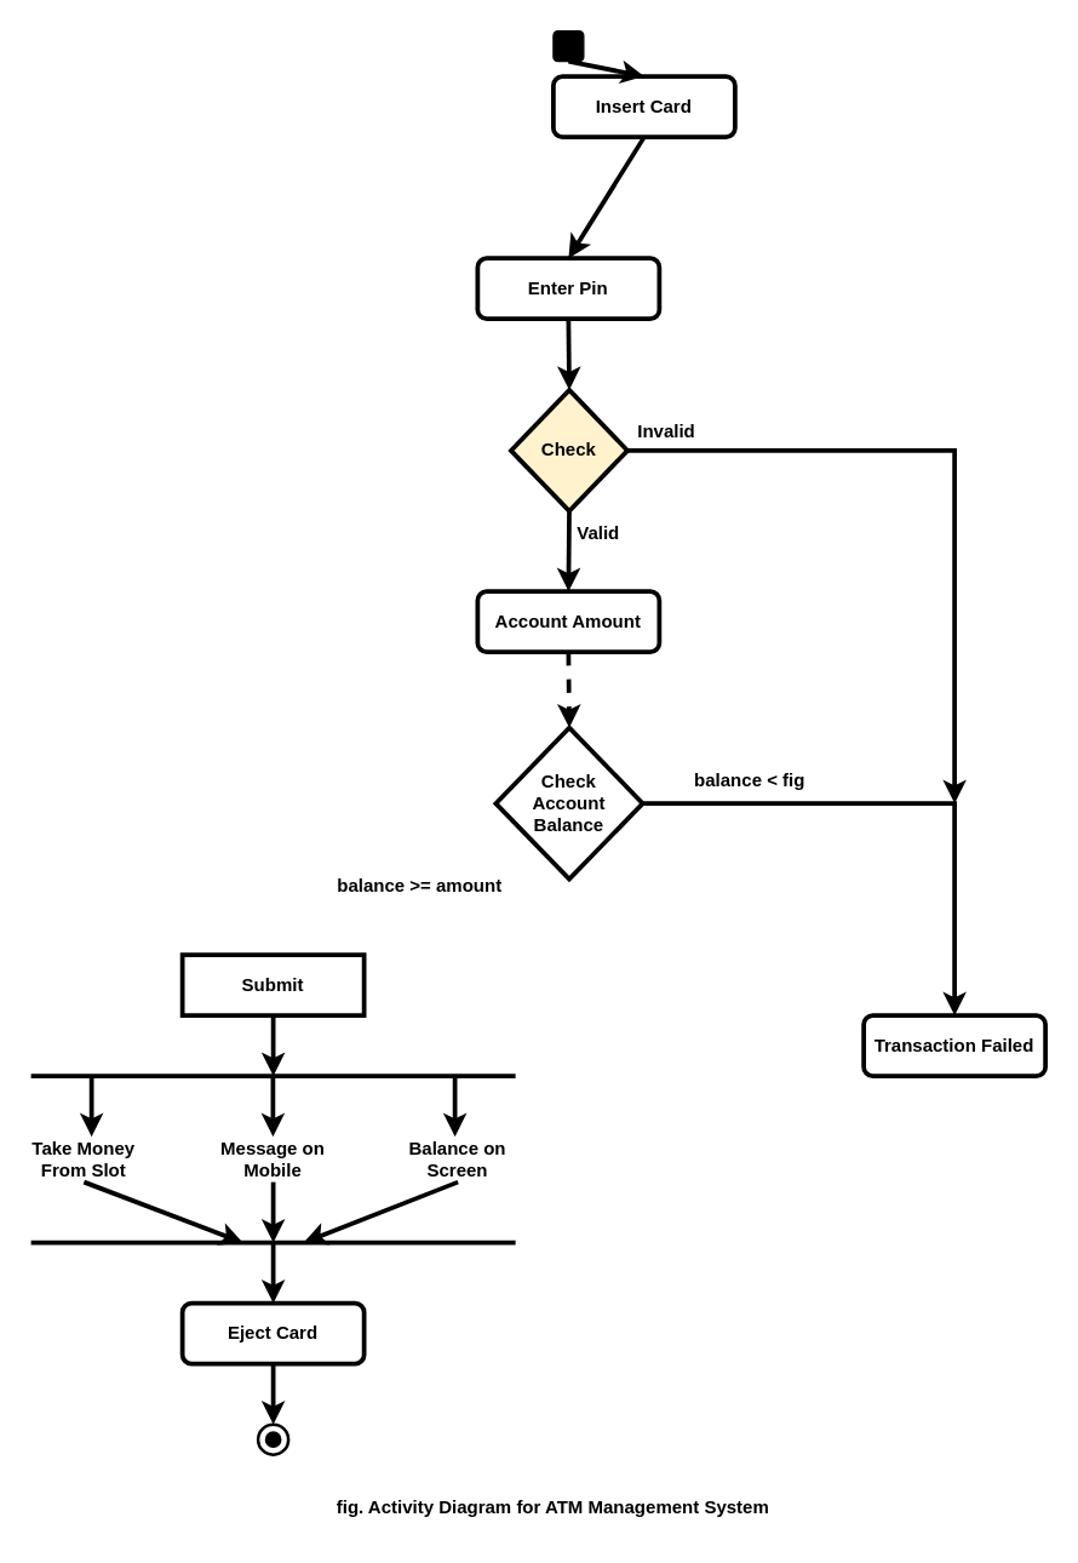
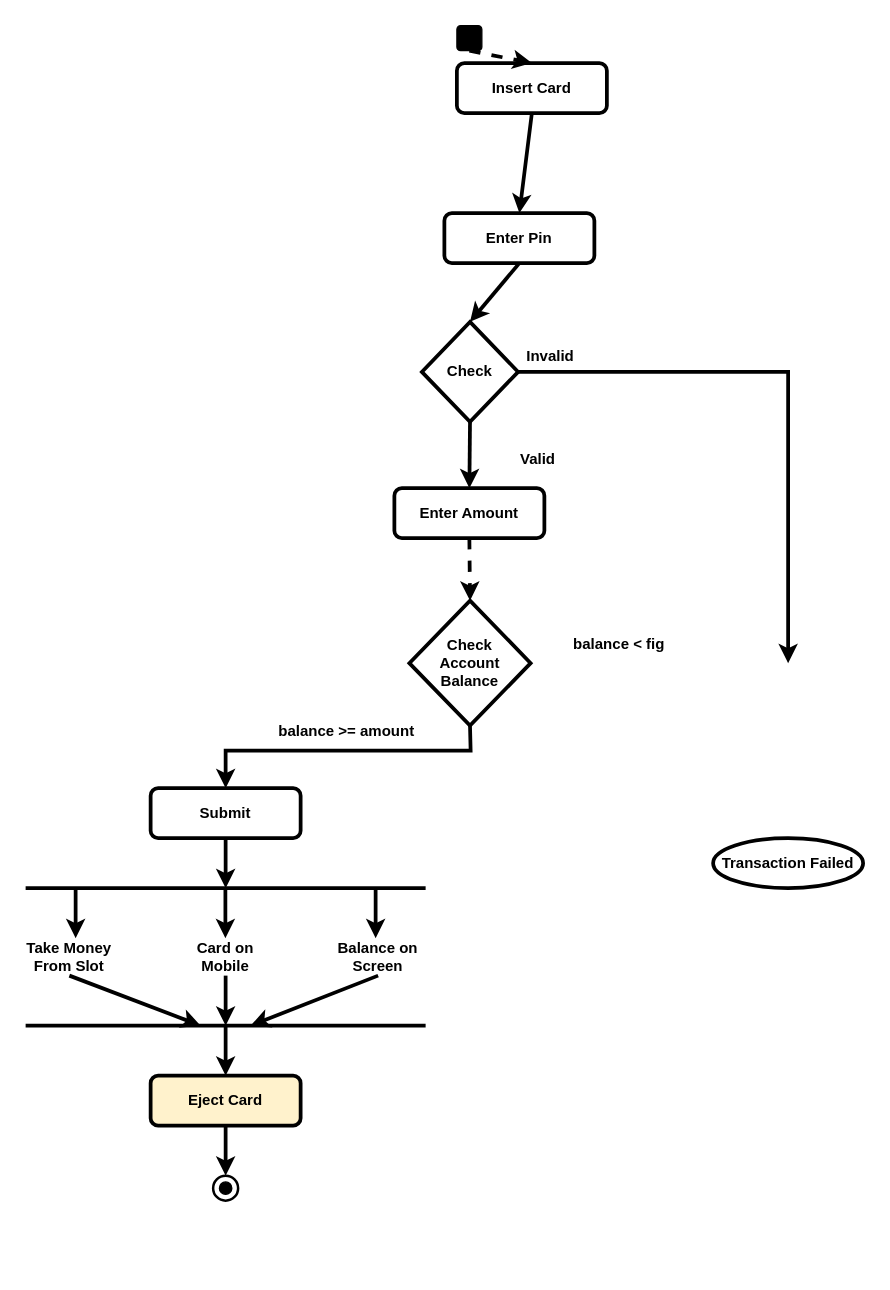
- <mxCell id="33" value="" style="endArrow=classic;html=1;rounded=0;exitX=0.5;exitY=1;exitDx=0;exitDy=0;entryX=0.5;entryY=0;entryDx=0;entryDy=0;strokeWidth=3;" edge="1" parent="1" source="2" target="3"><mxGeometry width="50" height="50" relative="1" as="geometry"><mxPoint x="360" y="170" as="sourcePoint" /><mxPoint x="410" y="120" as="targetPoint" /></mxGeometry></mxCell>
+ <mxCell id="33" value="" style="endArrow=classic;html=1;rounded=0;exitX=0.5;exitY=1;exitDx=0;exitDy=0;entryX=0.5;entryY=0;entryDx=0;entryDy=0;strokeWidth=3;dashed=1;" edge="1" parent="1" source="2" target="3"><mxGeometry width="50" height="50" relative="1" as="geometry"><mxPoint x="360" y="170" as="sourcePoint" /><mxPoint x="410" y="120" as="targetPoint" /></mxGeometry></mxCell>
- <mxCell id="4" value="&lt;span&gt;Enter Pin&lt;/span&gt;" style="rounded=1;whiteSpace=wrap;html=1;strokeWidth=3;fontStyle=1" vertex="1" parent="1"><mxGeometry x="315" y="170" width="120" height="40" as="geometry" /></mxCell>
+ <mxCell id="4" value="&lt;span&gt;Enter Pin&lt;/span&gt;" style="rounded=1;whiteSpace=wrap;html=1;strokeWidth=3;fontStyle=1" vertex="1" parent="1"><mxGeometry x="355" y="170" width="120" height="40" as="geometry" /></mxCell>
- <mxCell id="5" value="&lt;span&gt;Check&lt;/span&gt;" style="rhombus;whiteSpace=wrap;html=1;strokeWidth=3;fontStyle=1;fillColor=#fff2cc;" vertex="1" parent="1"><mxGeometry x="337" y="257" width="77" height="80" as="geometry" /></mxCell>
+ <mxCell id="5" value="&lt;span&gt;Check&lt;/span&gt;" style="rhombus;whiteSpace=wrap;html=1;strokeWidth=3;fontStyle=1" vertex="1" parent="1"><mxGeometry x="337" y="257" width="77" height="80" as="geometry" /></mxCell>
- <mxCell id="37" value="&lt;b&gt;Valid&lt;/b&gt;" style="text;strokeColor=none;align=center;fillColor=none;html=1;verticalAlign=middle;whiteSpace=wrap;rounded=0;" vertex="1" parent="1"><mxGeometry x="365" y="337" width="60" height="30" as="geometry" /></mxCell>
+ <mxCell id="37" value="&lt;b&gt;Valid&lt;/b&gt;" style="text;strokeColor=none;align=center;fillColor=none;html=1;verticalAlign=middle;whiteSpace=wrap;rounded=0;" vertex="1" parent="1"><mxGeometry x="400" y="352" width="60" height="30" as="geometry" /></mxCell>
- <mxCell id="6" value="&lt;span&gt;Account Amount&lt;/span&gt;" style="rounded=1;whiteSpace=wrap;html=1;strokeWidth=3;fontStyle=1" vertex="1" parent="1"><mxGeometry x="315" y="390" width="120" height="40" as="geometry" /></mxCell>
+ <mxCell id="6" value="&lt;span&gt;Enter Amount&lt;/span&gt;" style="rounded=1;whiteSpace=wrap;html=1;strokeWidth=3;fontStyle=1" vertex="1" parent="1"><mxGeometry x="315" y="390" width="120" height="40" as="geometry" /></mxCell>
- <mxCell id="23" value="" style="endArrow=classic;html=1;rounded=0;exitX=1;exitY=0.5;exitDx=0;exitDy=0;strokeWidth=3;entryX=0.5;entryY=0;entryDx=0;entryDy=0;" edge="1" parent="1" source="7" target="36"><mxGeometry width="50" height="50" relative="1" as="geometry"><mxPoint x="390" y="620" as="sourcePoint" /><mxPoint x="630" y="650" as="targetPoint" /><Array as="points"><mxPoint x="560" y="530" /><mxPoint x="630" y="530" /></Array></mxGeometry></mxCell>
+ <mxCell id="21" value="" style="endArrow=classic;html=1;rounded=0;exitX=0.5;exitY=1;exitDx=0;exitDy=0;entryX=0.5;entryY=0;entryDx=0;entryDy=0;strokeWidth=3;" edge="1" parent="1" source="7" target="8"><mxGeometry width="50" height="50" relative="1" as="geometry"><mxPoint x="390" y="620" as="sourcePoint" /><mxPoint x="440" y="570" as="targetPoint" /><Array as="points"><mxPoint x="376" y="600" /><mxPoint x="180" y="600" /></Array></mxGeometry></mxCell>
- <mxCell id="8" value="&lt;span&gt;Submit&lt;/span&gt;" style="whiteSpace=wrap;html=1;strokeWidth=3;fontStyle=1;rounded=0;" vertex="1" parent="1"><mxGeometry x="120" y="630" width="120" height="40" as="geometry" /></mxCell>
+ <mxCell id="8" value="&lt;span&gt;Submit&lt;/span&gt;" style="rounded=1;whiteSpace=wrap;html=1;strokeWidth=3;fontStyle=1" vertex="1" parent="1"><mxGeometry x="120" y="630" width="120" height="40" as="geometry" /></mxCell>
- <mxCell id="36" value="&lt;span&gt;Transaction Failed&lt;/span&gt;" style="rounded=1;whiteSpace=wrap;html=1;strokeWidth=3;fontStyle=1" vertex="1" parent="1"><mxGeometry x="570" y="670" width="120" height="40" as="geometry" /></mxCell>
+ <mxCell id="36" value="&lt;span&gt;Transaction Failed&lt;/span&gt;" style="ellipse;whiteSpace=wrap;html=1;strokeWidth=3;fontStyle=1;" vertex="1" parent="1"><mxGeometry x="570" y="670" width="120" height="40" as="geometry" /></mxCell>
- <mxCell id="14" value="Message on&lt;br&gt;Mobile" style="text;strokeColor=none;align=center;fillColor=none;html=1;verticalAlign=middle;whiteSpace=wrap;rounded=0;fontStyle=1" vertex="1" parent="1"><mxGeometry x="140" y="750" width="80" height="30" as="geometry" /></mxCell>
+ <mxCell id="14" value="Card on&lt;br&gt;Mobile" style="text;strokeColor=none;align=center;fillColor=none;html=1;verticalAlign=middle;whiteSpace=wrap;rounded=0;fontStyle=1" vertex="1" parent="1"><mxGeometry x="140" y="750" width="80" height="30" as="geometry" /></mxCell>
- <mxCell id="16" value="&lt;span&gt;Eject Card&lt;/span&gt;" style="rounded=1;whiteSpace=wrap;html=1;strokeWidth=3;fontStyle=1" vertex="1" parent="1"><mxGeometry x="120" y="860" width="120" height="40" as="geometry" /></mxCell>
+ <mxCell id="16" value="&lt;span&gt;Eject Card&lt;/span&gt;" style="rounded=1;whiteSpace=wrap;html=1;strokeWidth=3;fontStyle=1;fillColor=#fff2cc;" vertex="1" parent="1"><mxGeometry x="120" y="860" width="120" height="40" as="geometry" /></mxCell>
- <mxCell id="40" value="&lt;b&gt;fig. Activity Diagram for ATM Management System&lt;/b&gt;" style="text;strokeColor=none;align=center;fillColor=none;html=1;verticalAlign=middle;whiteSpace=wrap;rounded=0;" vertex="1" parent="1"><mxGeometry x="200" y="980" width="330" height="30" as="geometry" /></mxCell>
